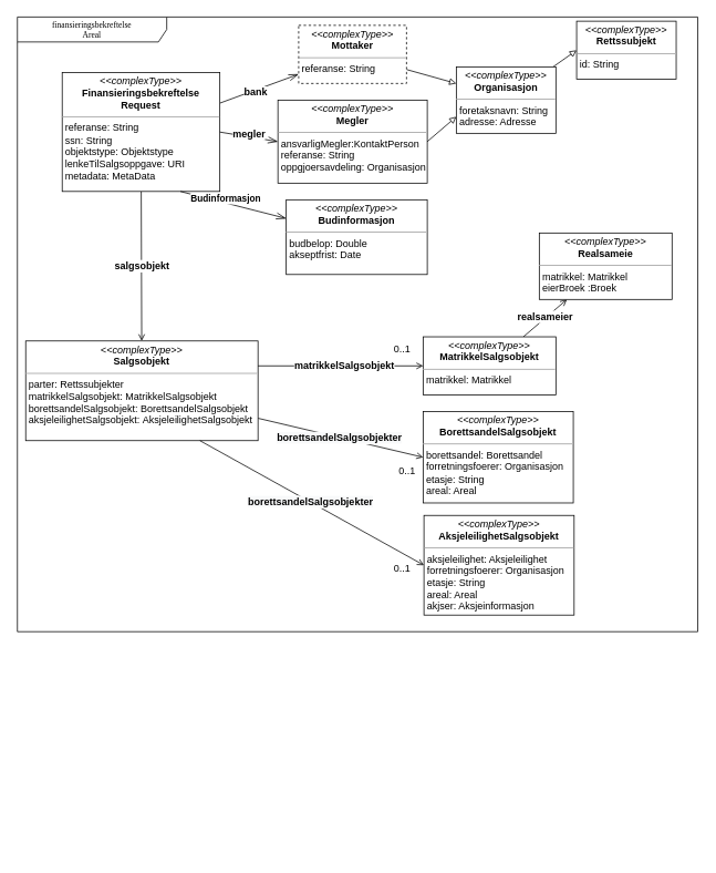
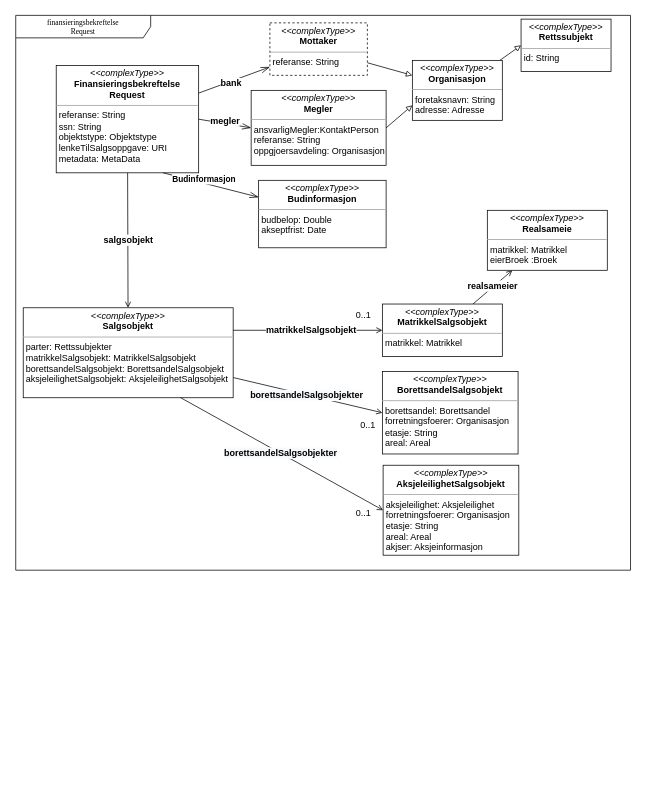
- <mxCell id="2" value="finansieringsbekreftelse&lt;br&gt;Areal" style="shape=umlFrame;whiteSpace=wrap;html=1;rounded=0;shadow=0;comic=0;labelBackgroundColor=none;strokeWidth=1;fontFamily=Verdana;fontSize=10;align=center;width=180;height=30;" parent="1" vertex="1"><mxGeometry x="20" y="20" width="820" height="740" as="geometry" /></mxCell>
+ <mxCell id="2" value="finansieringsbekreftelse&lt;br&gt;Request" style="shape=umlFrame;whiteSpace=wrap;html=1;rounded=0;shadow=0;comic=0;labelBackgroundColor=none;strokeWidth=1;fontFamily=Verdana;fontSize=10;align=center;width=180;height=30;" parent="1" vertex="1"><mxGeometry x="20" y="20" width="820" height="740" as="geometry" /></mxCell>
